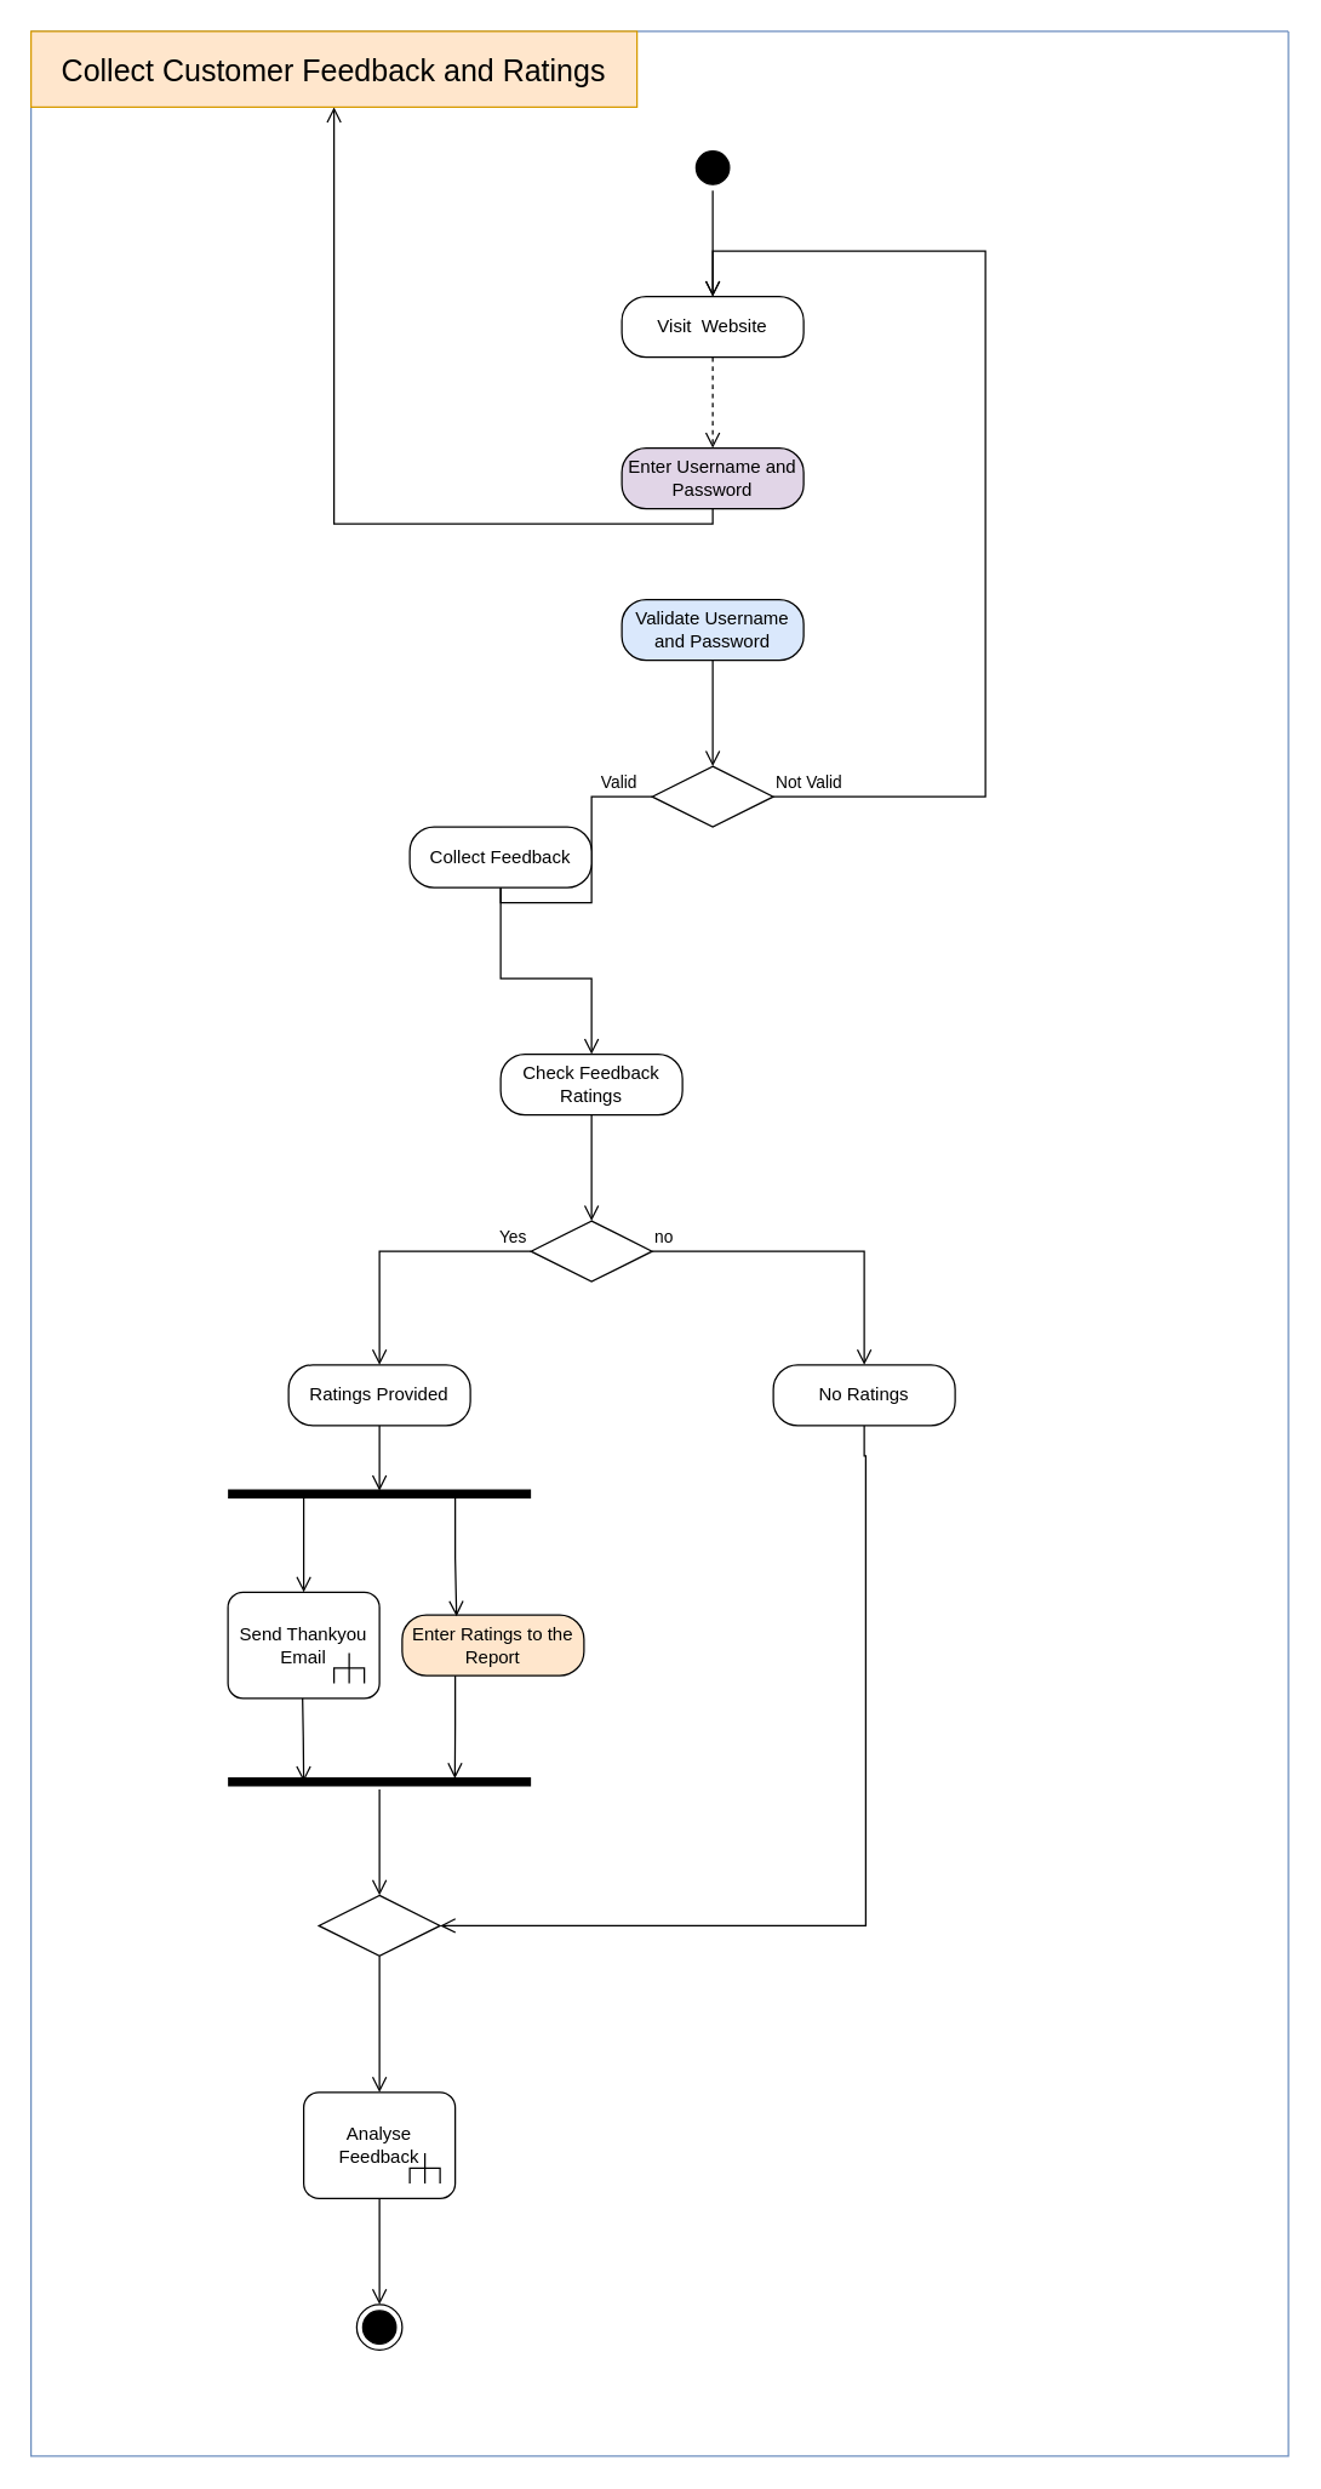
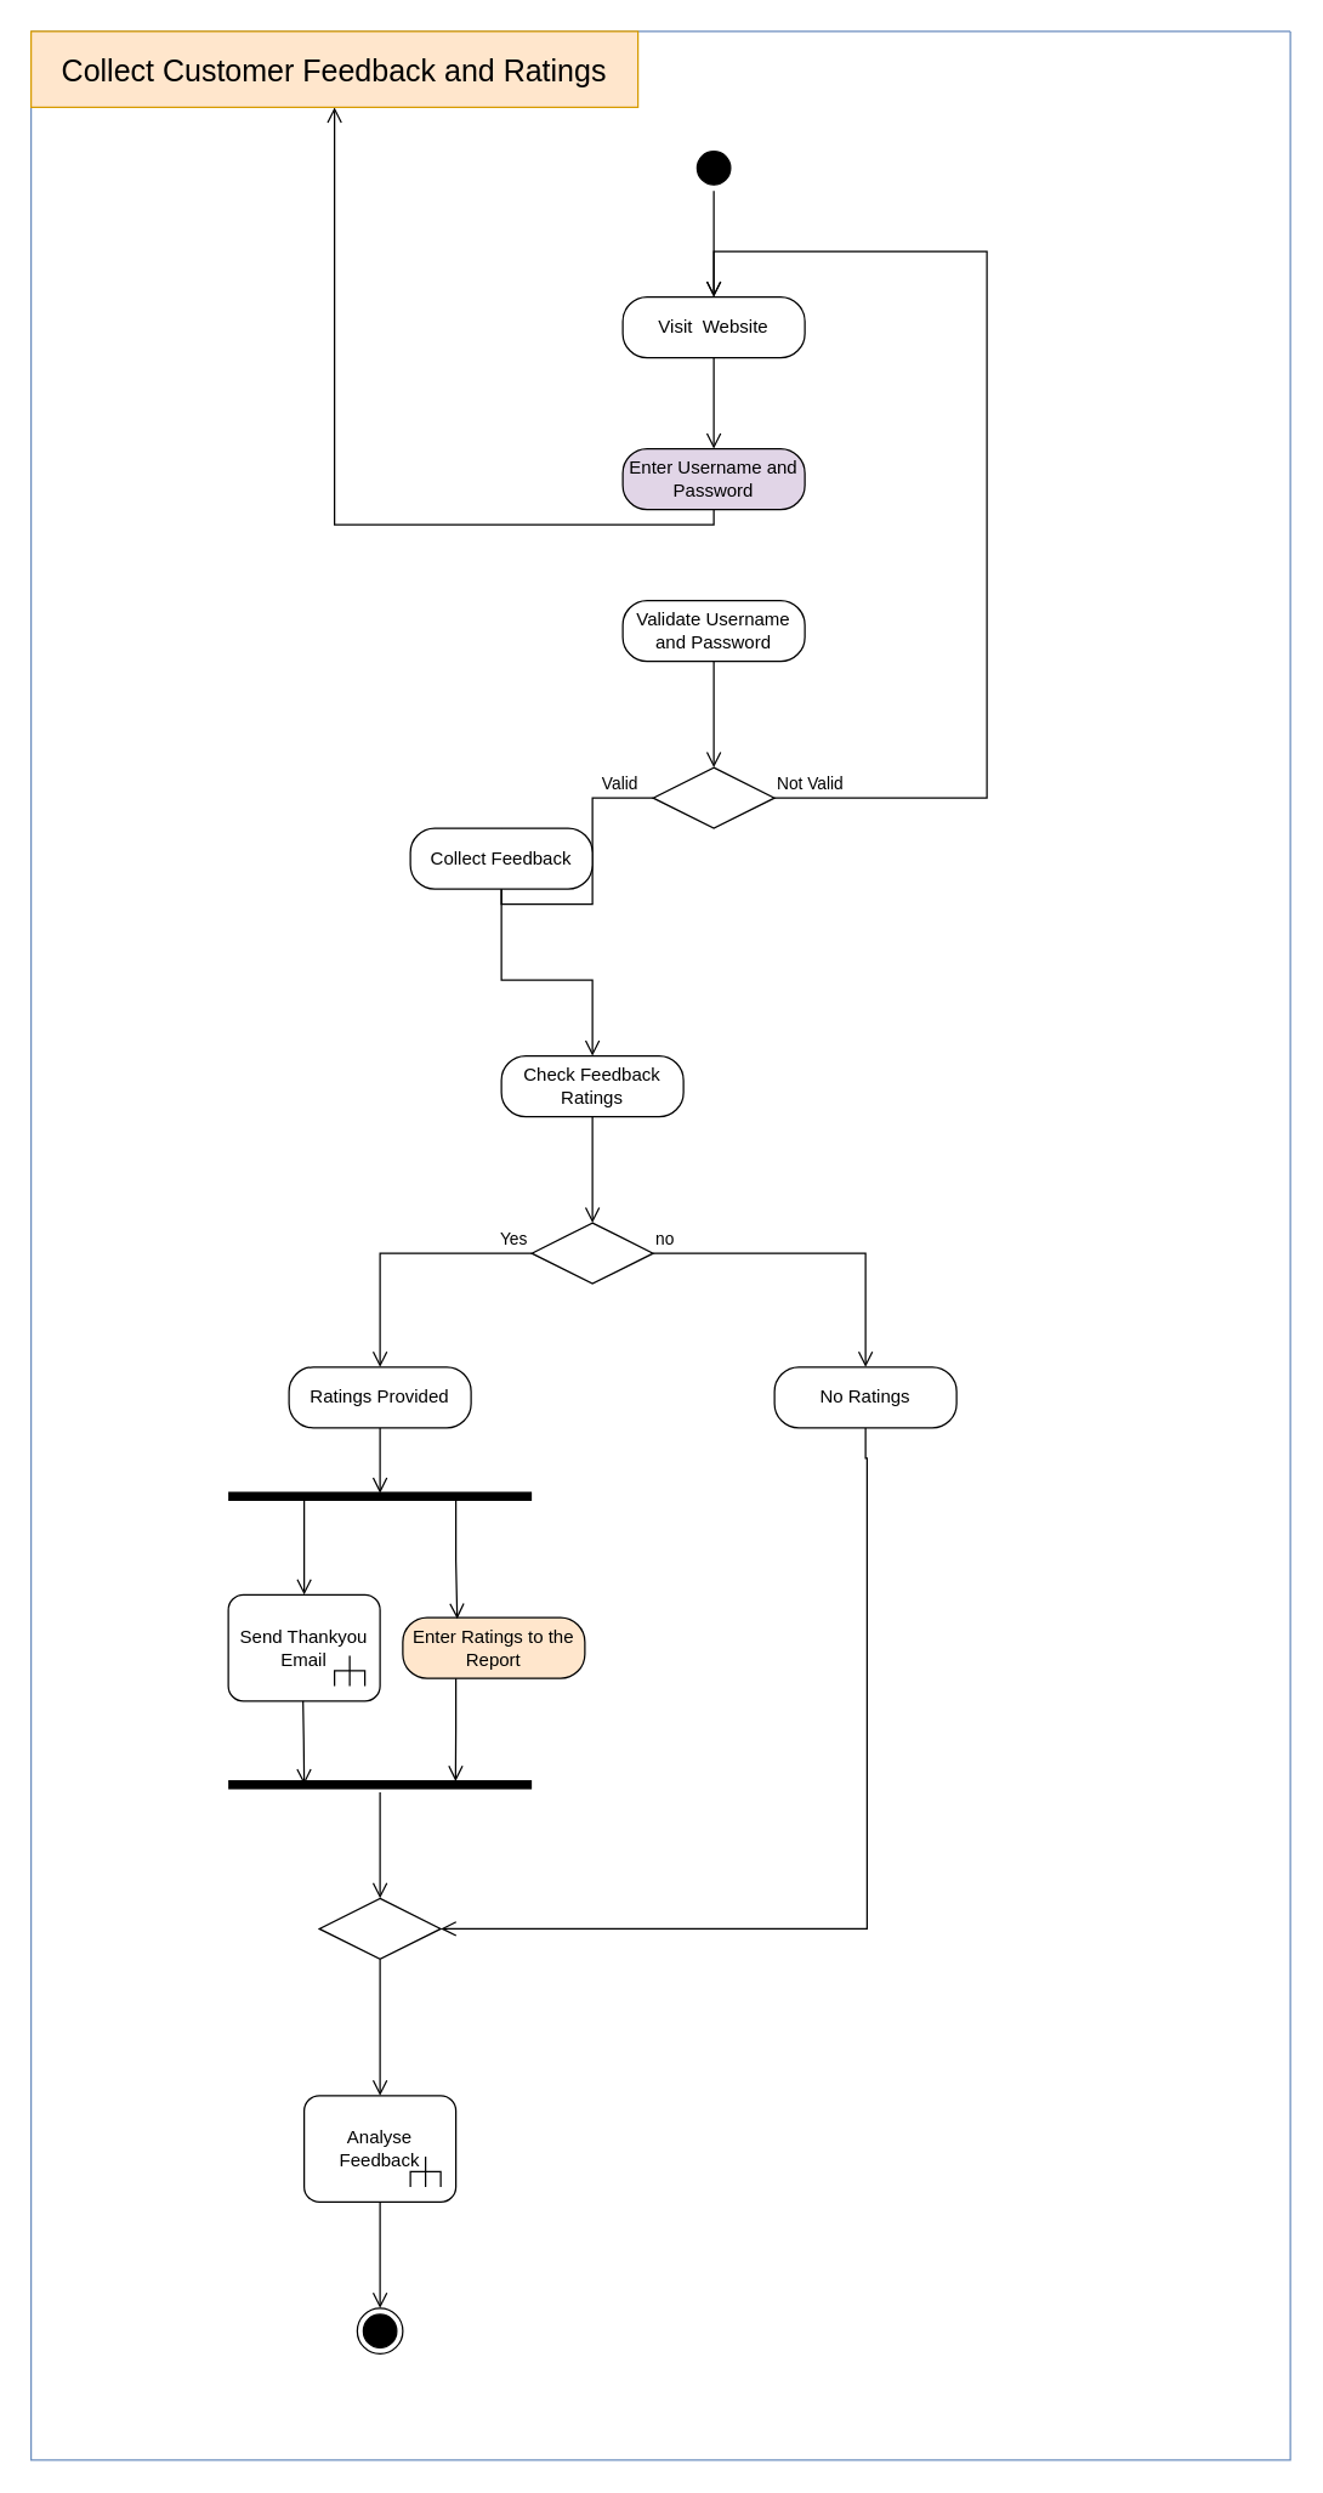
- <mxCell id="3" value="" style="edgeStyle=orthogonalEdgeStyle;html=1;verticalAlign=bottom;endArrow=open;endSize=8;rounded=0;exitX=0.5;exitY=1;exitDx=0;exitDy=0;labelBackgroundColor=none;fontColor=default;dashed=1;" parent="1" source="2" target="4" edge="1"><mxGeometry relative="1" as="geometry"><mxPoint x="400" y="215" as="targetPoint" /><Array as="points" /></mxGeometry></mxCell>
+ <mxCell id="3" value="" style="edgeStyle=orthogonalEdgeStyle;html=1;verticalAlign=bottom;endArrow=open;endSize=8;rounded=0;exitX=0.5;exitY=1;exitDx=0;exitDy=0;labelBackgroundColor=none;fontColor=default;" parent="1" source="2" target="4" edge="1"><mxGeometry relative="1" as="geometry"><mxPoint x="400" y="215" as="targetPoint" /><Array as="points" /></mxGeometry></mxCell>
- <mxCell id="8" value="Validate Username and Password" style="rounded=1;whiteSpace=wrap;html=1;arcSize=40;labelBackgroundColor=none;fillColor=#dae8fc;" parent="1" vertex="1"><mxGeometry x="410" y="395" width="120" height="40" as="geometry" /></mxCell>
+ <mxCell id="8" value="Validate Username and Password" style="rounded=1;whiteSpace=wrap;html=1;arcSize=40;labelBackgroundColor=none;" parent="1" vertex="1"><mxGeometry x="410" y="395" width="120" height="40" as="geometry" /></mxCell>
